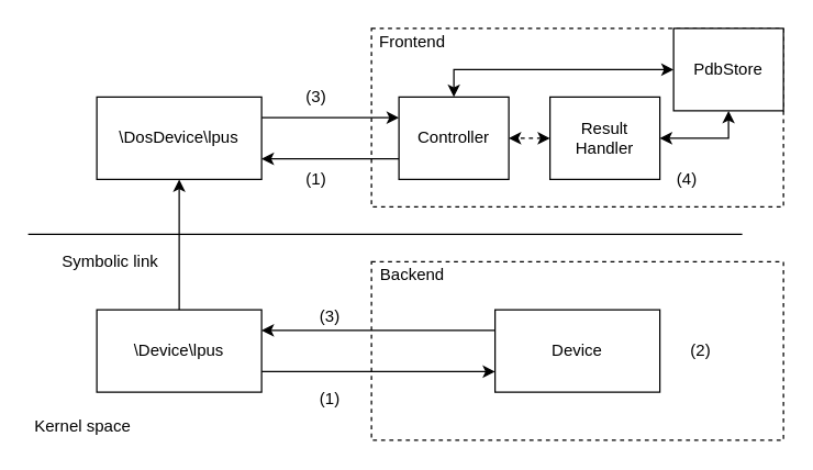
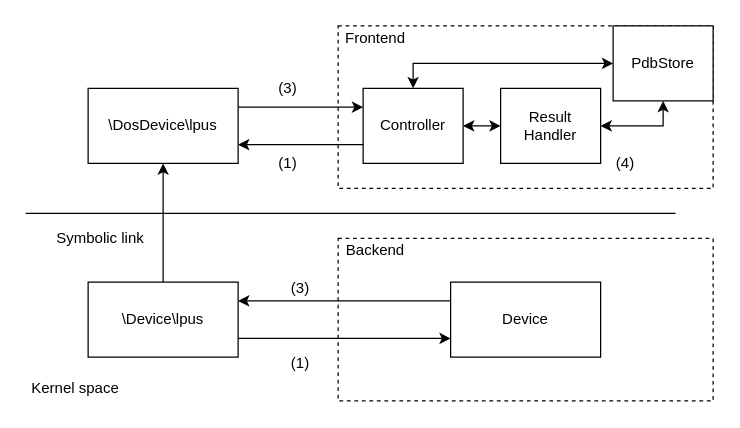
- <mxCell id="19" style="edgeStyle=orthogonalEdgeStyle;rounded=0;orthogonalLoop=1;jettySize=auto;html=1;exitX=0;exitY=0.5;exitDx=0;exitDy=0;entryX=1;entryY=0.5;entryDx=0;entryDy=0;startArrow=classic;startFill=1;dashed=1;" edge="1" parent="1" source="21" target="13"><mxGeometry relative="1" as="geometry" /></mxCell>
+ <mxCell id="19" style="edgeStyle=orthogonalEdgeStyle;rounded=0;orthogonalLoop=1;jettySize=auto;html=1;exitX=0;exitY=0.5;exitDx=0;exitDy=0;entryX=1;entryY=0.5;entryDx=0;entryDy=0;startArrow=classic;startFill=1;" edge="1" parent="1" source="21" target="13"><mxGeometry relative="1" as="geometry" /></mxCell>
- <mxCell id="27" value="(2)" style="text;html=1;strokeColor=none;fillColor=none;align=center;verticalAlign=middle;whiteSpace=wrap;rounded=0;dashed=1;" vertex="1" parent="1"><mxGeometry x="490" y="245" width="40" height="20" as="geometry" /></mxCell>
